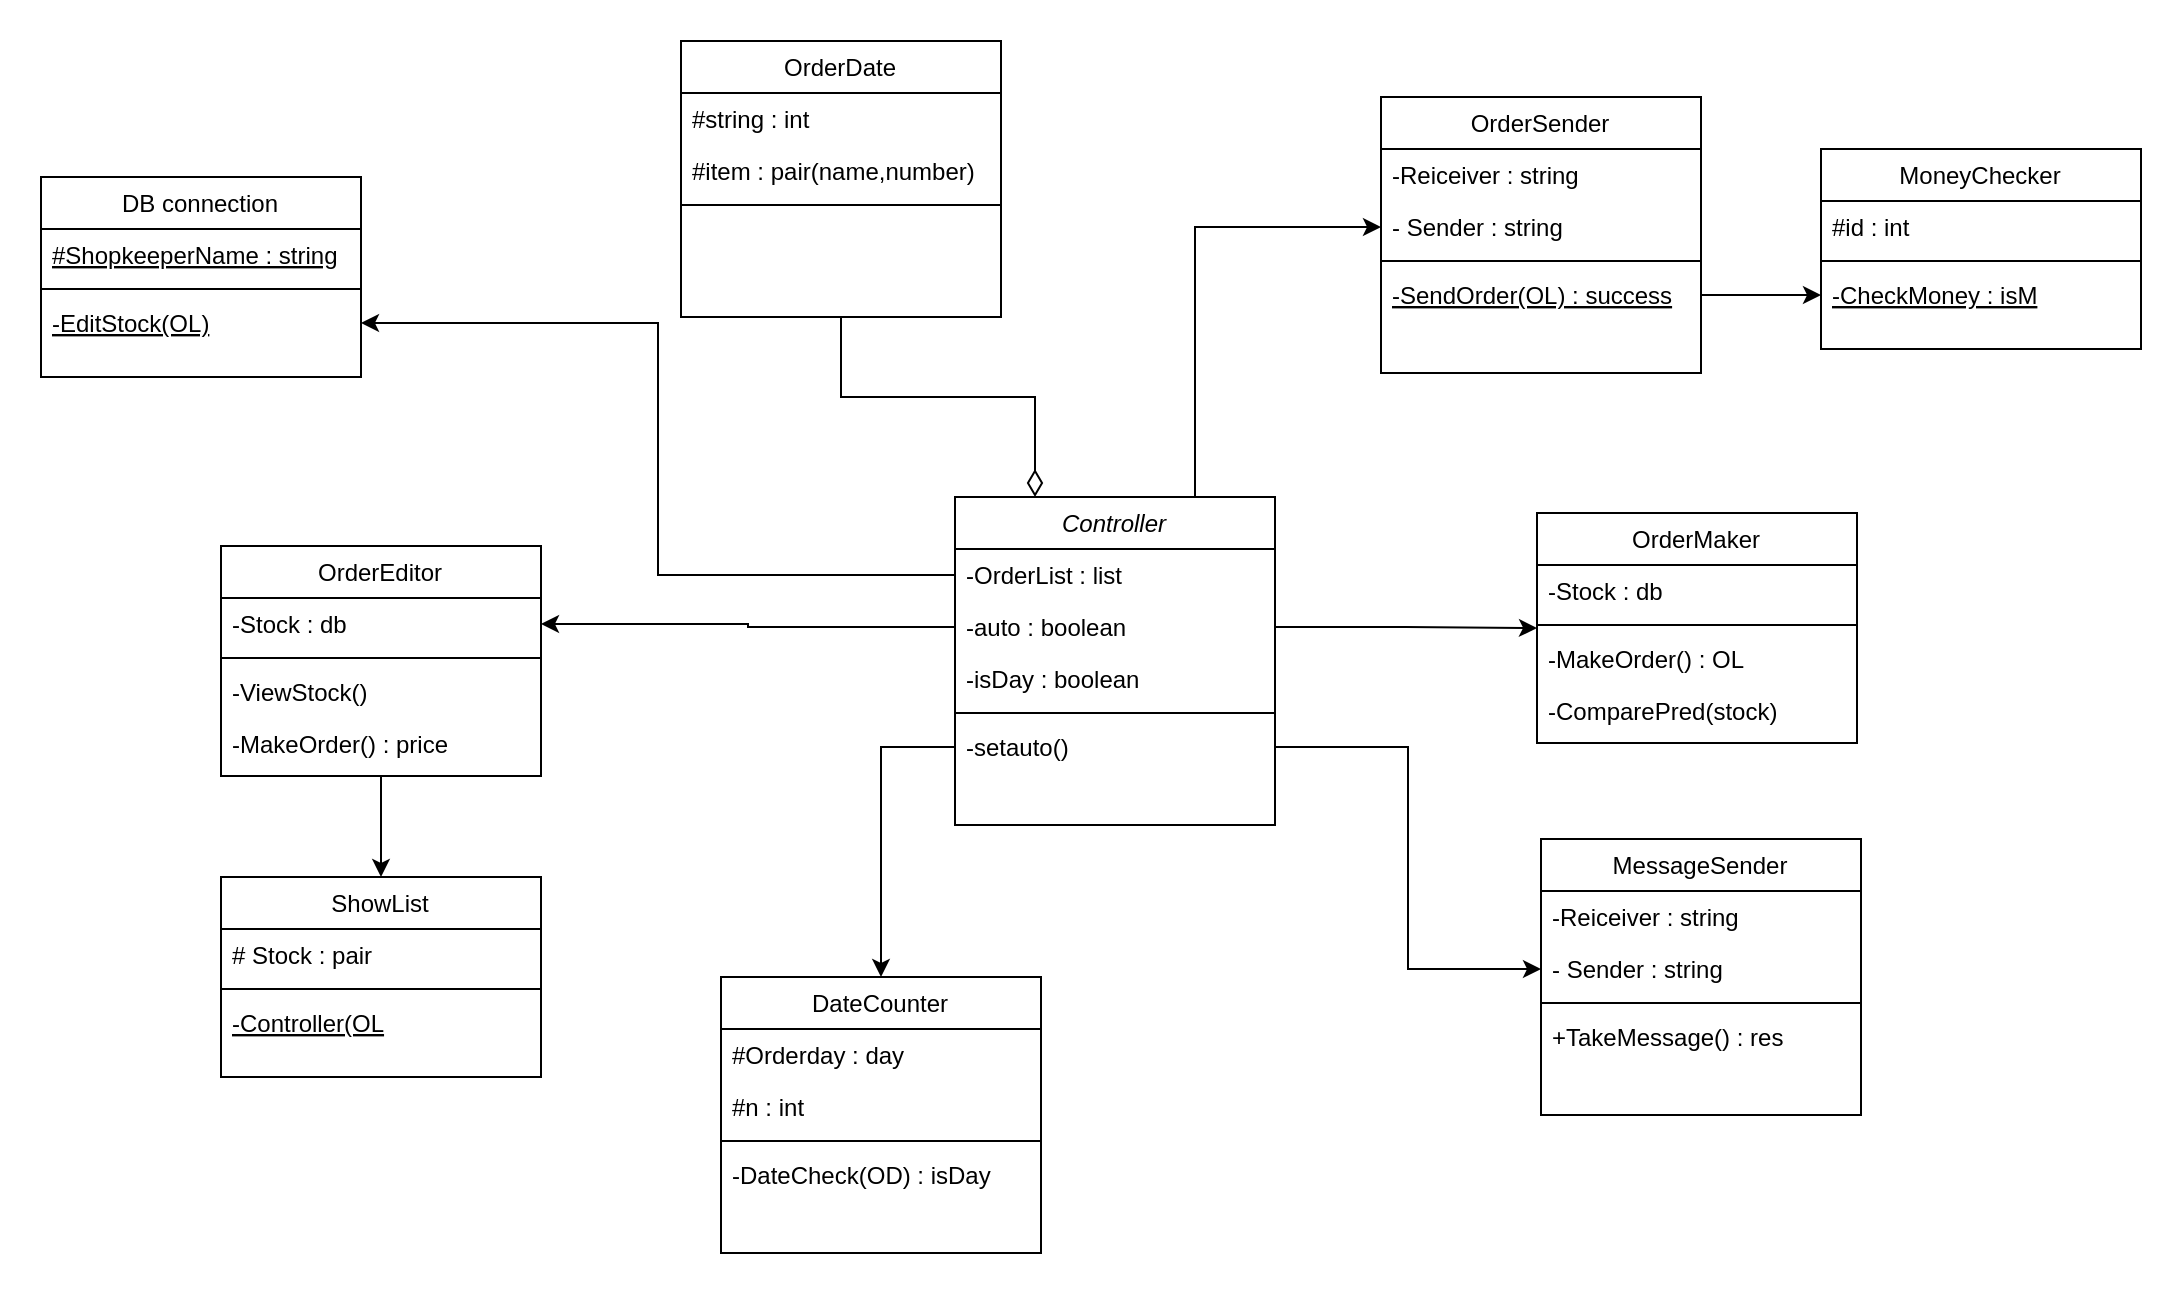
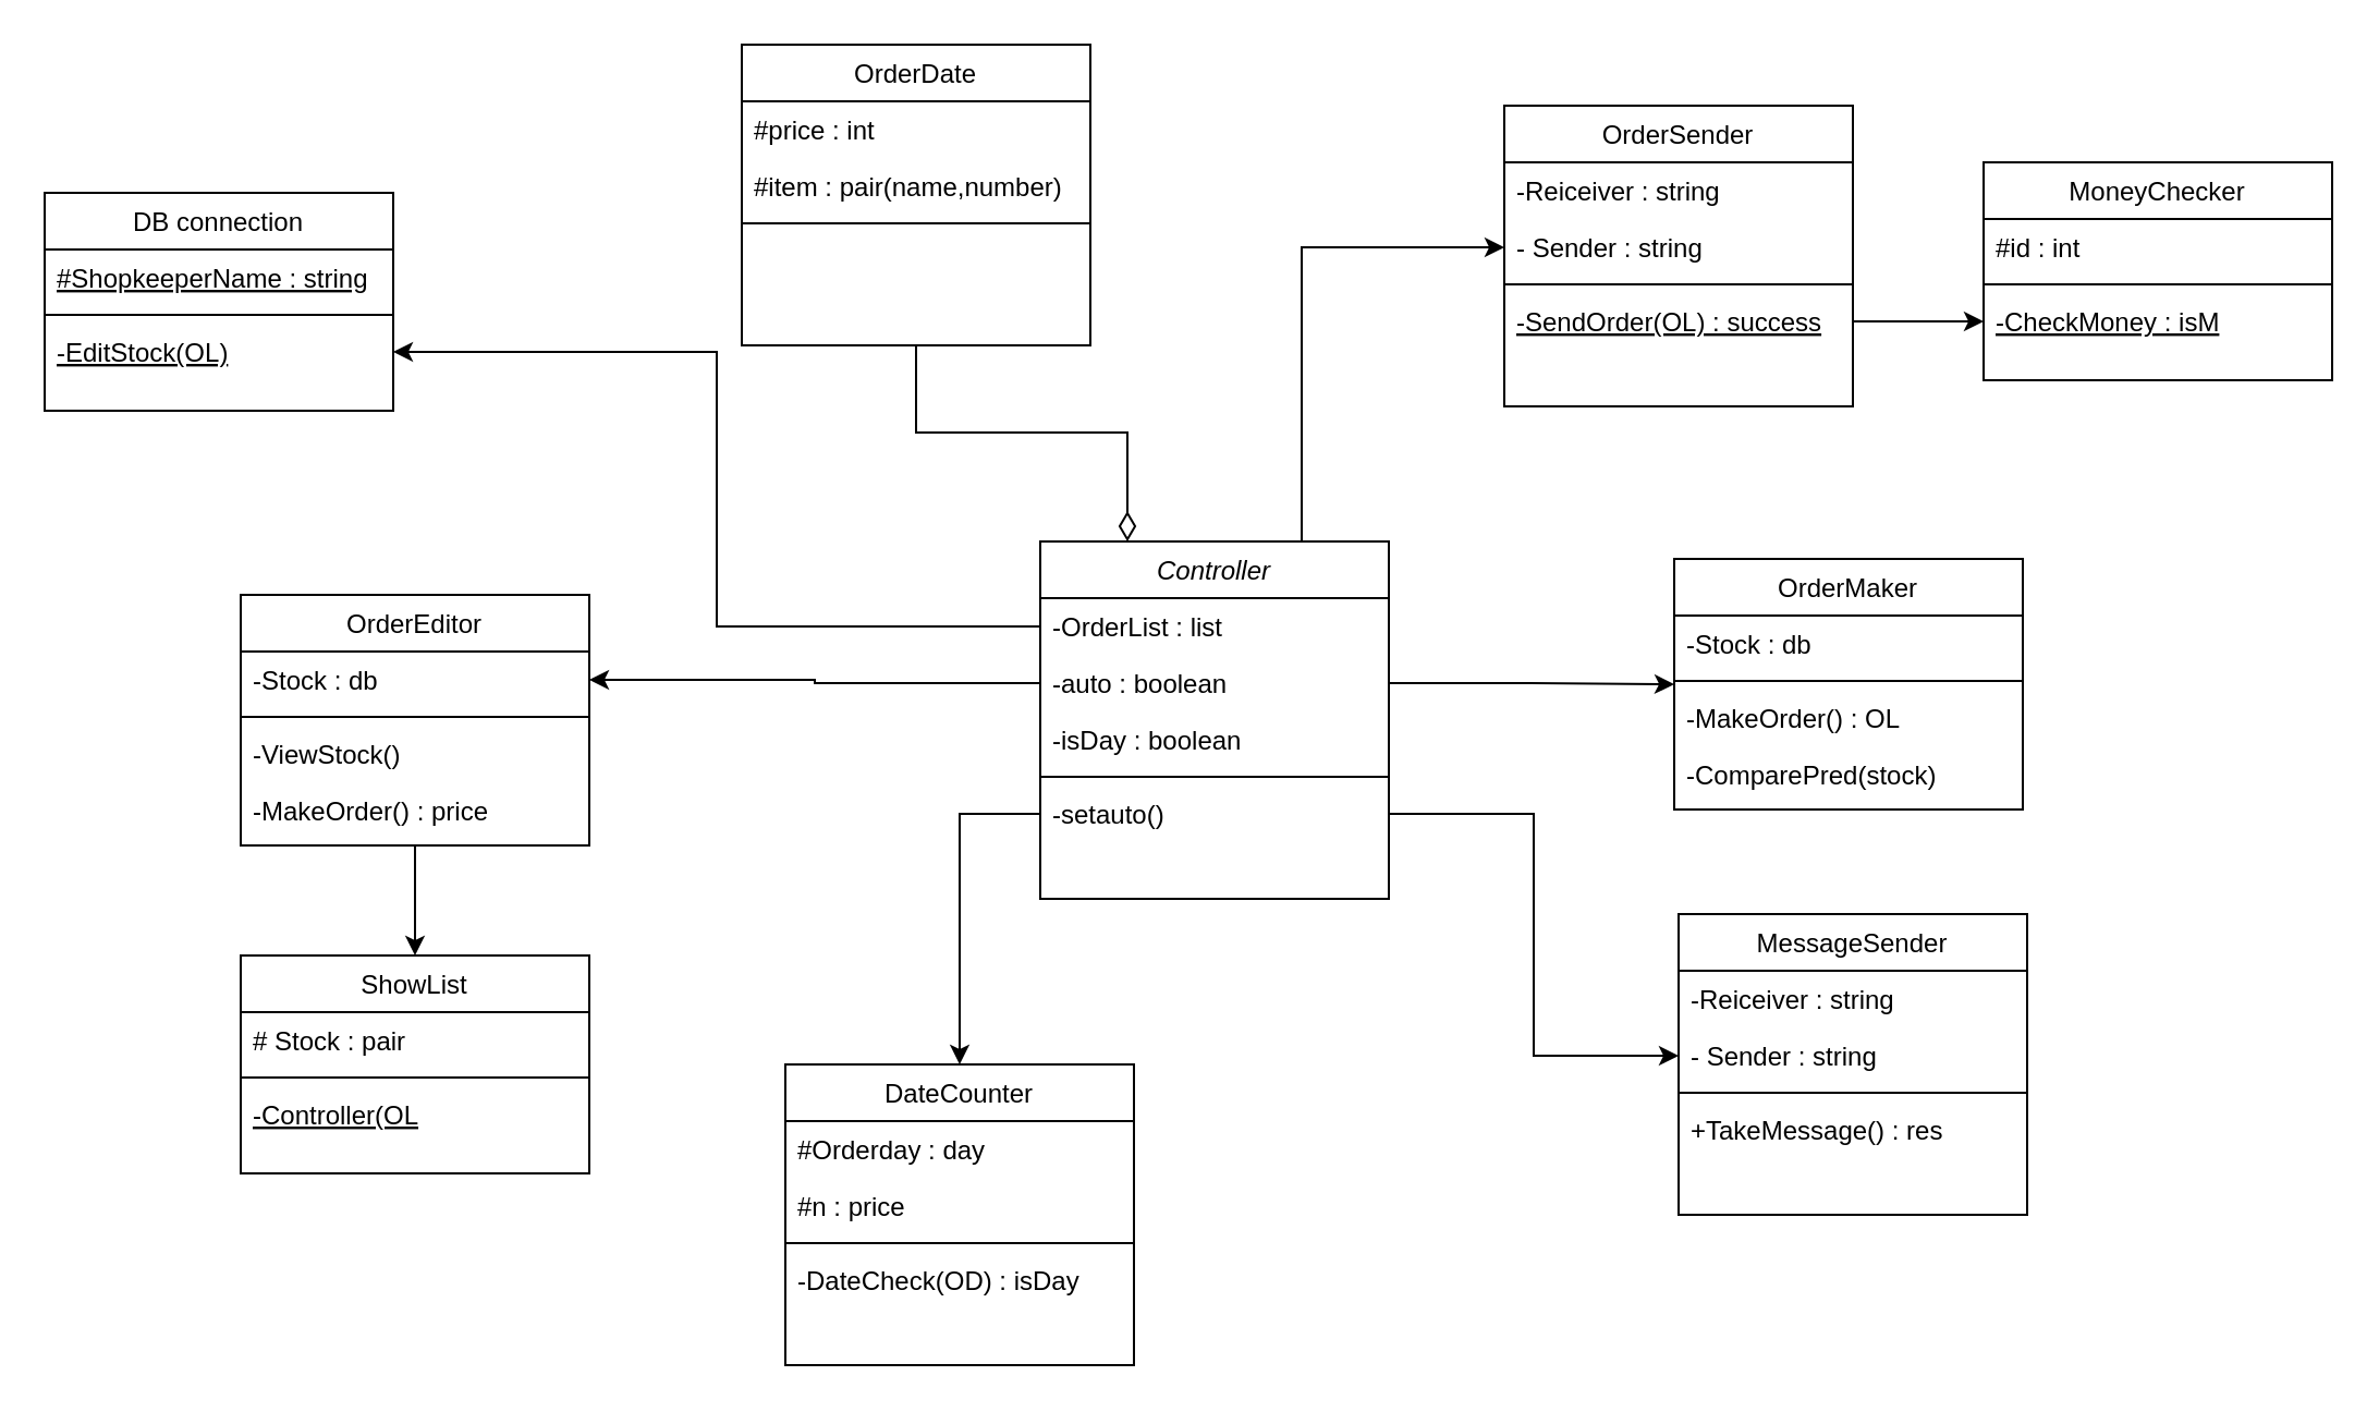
- <mxCell id="41" value="#string : int&#10;" style="text;align=left;verticalAlign=top;spacingLeft=4;spacingRight=4;overflow=hidden;rotatable=0;points=[[0,0.5],[1,0.5]];portConstraint=eastwest;" vertex="1" parent="40"><mxGeometry y="26" width="160" height="26" as="geometry" /></mxCell>
+ <mxCell id="41" value="#price : int&#10;" style="text;align=left;verticalAlign=top;spacingLeft=4;spacingRight=4;overflow=hidden;rotatable=0;points=[[0,0.5],[1,0.5]];portConstraint=eastwest;" vertex="1" parent="40"><mxGeometry y="26" width="160" height="26" as="geometry" /></mxCell>
- <mxCell id="17" value="#n : int" style="text;align=left;verticalAlign=top;spacingLeft=4;spacingRight=4;overflow=hidden;rotatable=0;points=[[0,0.5],[1,0.5]];portConstraint=eastwest;" vertex="1" parent="15"><mxGeometry y="52" width="160" height="26" as="geometry" /></mxCell>
+ <mxCell id="17" value="#n : price" style="text;align=left;verticalAlign=top;spacingLeft=4;spacingRight=4;overflow=hidden;rotatable=0;points=[[0,0.5],[1,0.5]];portConstraint=eastwest;" vertex="1" parent="15"><mxGeometry y="52" width="160" height="26" as="geometry" /></mxCell>
